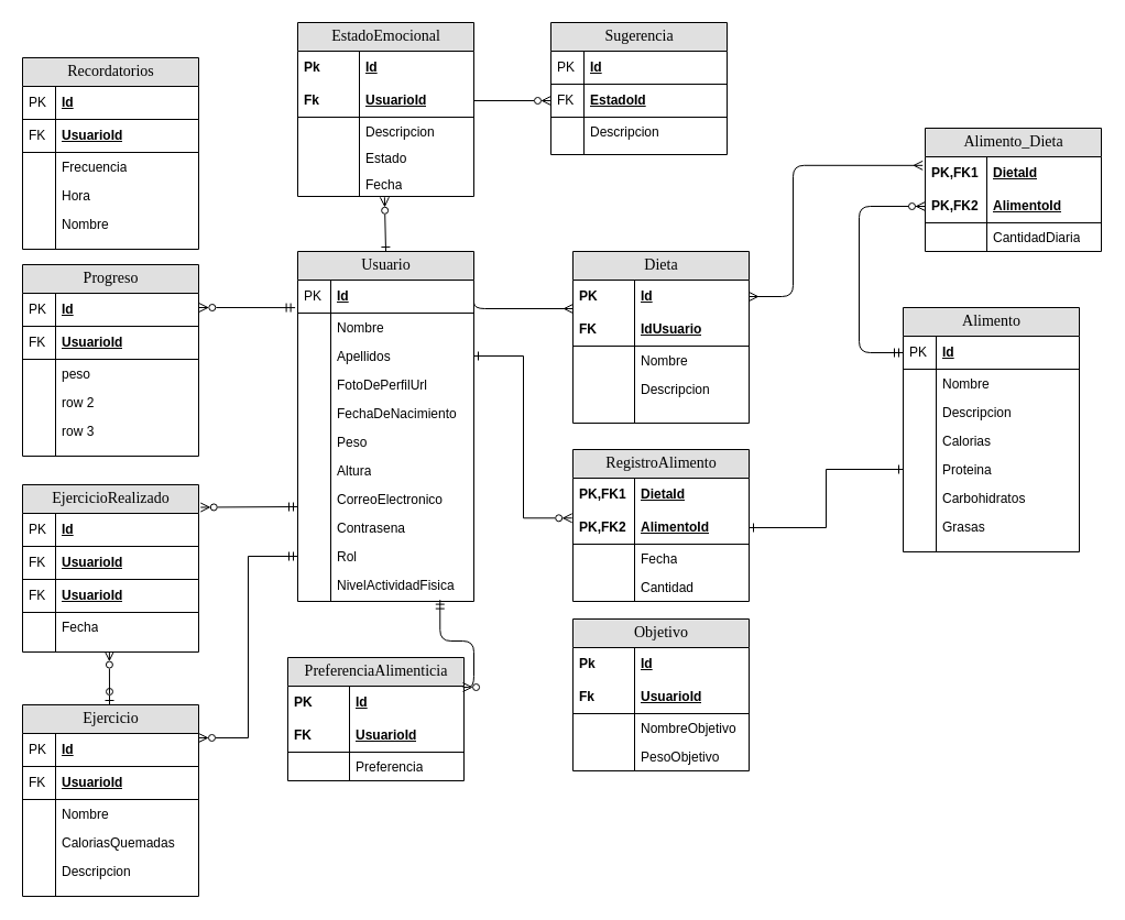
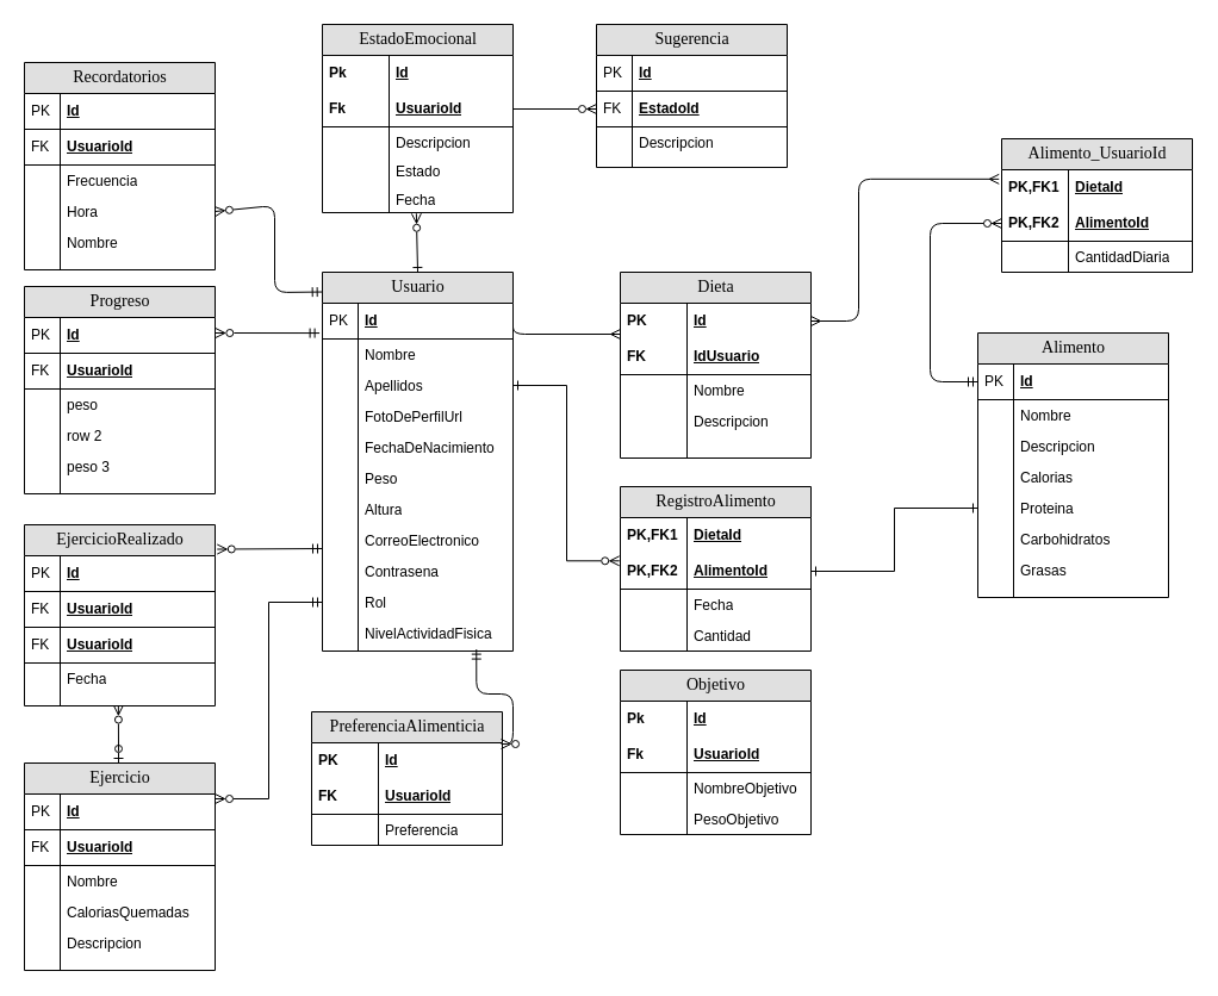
- <mxCell id="93" value="Alimento_Dieta" style="swimlane;html=1;fontStyle=0;childLayout=stackLayout;horizontal=1;startSize=26;fillColor=#e0e0e0;horizontalStack=0;resizeParent=1;resizeLast=0;collapsible=1;marginBottom=0;swimlaneFillColor=#ffffff;align=center;rounded=0;shadow=0;comic=0;labelBackgroundColor=none;strokeWidth=1;fontFamily=Verdana;fontSize=14" vertex="1" parent="1"><mxGeometry x="840" y="116" width="160" height="112" as="geometry" /></mxCell>
+ <mxCell id="93" value="Alimento_UsuarioId" style="swimlane;html=1;fontStyle=0;childLayout=stackLayout;horizontal=1;startSize=26;fillColor=#e0e0e0;horizontalStack=0;resizeParent=1;resizeLast=0;collapsible=1;marginBottom=0;swimlaneFillColor=#ffffff;align=center;rounded=0;shadow=0;comic=0;labelBackgroundColor=none;strokeWidth=1;fontFamily=Verdana;fontSize=14" vertex="1" parent="1"><mxGeometry x="840" y="116" width="160" height="112" as="geometry" /></mxCell>
+ <mxCell id="128" value="" style="endArrow=ERzeroToMany;html=1;rounded=1;entryX=1;entryY=0.5;entryDx=0;entryDy=0;exitX=-0.002;exitY=0.052;exitDx=0;exitDy=0;exitPerimeter=0;curved=0;startArrow=ERmandOne;startFill=0;endFill=0;" edge="1" parent="1" source="48" target="122"><mxGeometry width="50" height="50" relative="1" as="geometry"><mxPoint x="350" y="292" as="sourcePoint" /><mxPoint x="400" y="242" as="targetPoint" /><Array as="points"><mxPoint x="230" y="245" /><mxPoint x="230" y="172" /></Array></mxGeometry></mxCell>
- <mxCell id="111" value="row 3" style="shape=partialRectangle;top=0;left=0;right=0;bottom=0;html=1;align=left;verticalAlign=top;fillColor=none;spacingLeft=34;spacingRight=4;whiteSpace=wrap;overflow=hidden;rotatable=0;points=[[0,0.5],[1,0.5]];portConstraint=eastwest;dropTarget=0;" vertex="1" parent="102"><mxGeometry y="138" width="160" height="26" as="geometry" /></mxCell>
+ <mxCell id="111" value="peso 3" style="shape=partialRectangle;top=0;left=0;right=0;bottom=0;html=1;align=left;verticalAlign=top;fillColor=none;spacingLeft=34;spacingRight=4;whiteSpace=wrap;overflow=hidden;rotatable=0;points=[[0,0.5],[1,0.5]];portConstraint=eastwest;dropTarget=0;" vertex="1" parent="102"><mxGeometry y="138" width="160" height="26" as="geometry" /></mxCell>
